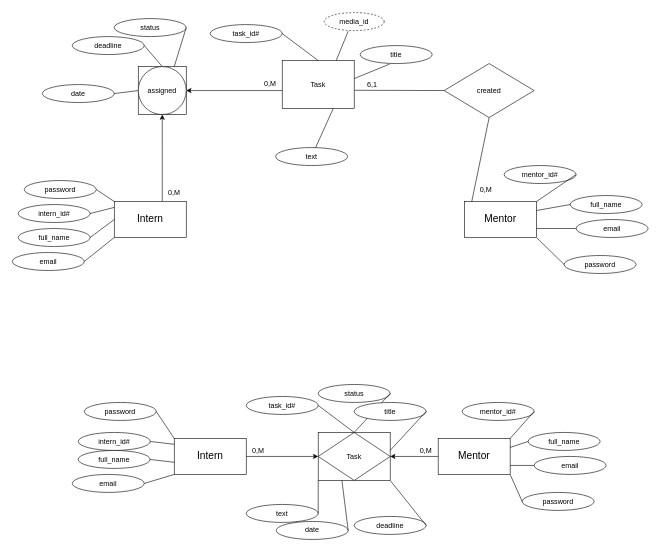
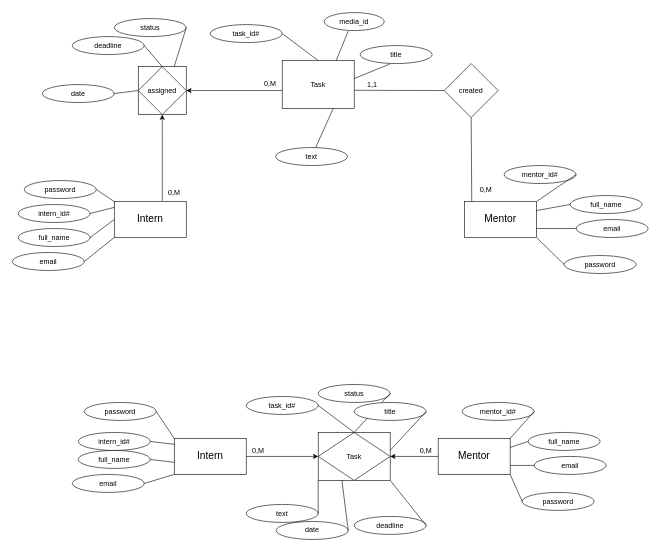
- <mxCell id="80" value="media_id" style="ellipse;whiteSpace=wrap;html=1;dashed=1;" vertex="1" parent="1"><mxGeometry x="540" y="20" width="100" height="30" as="geometry" /></mxCell>
+ <mxCell id="80" value="media_id" style="ellipse;whiteSpace=wrap;html=1;" vertex="1" parent="1"><mxGeometry x="540" y="20" width="100" height="30" as="geometry" /></mxCell>
- <mxCell id="73" value="6,1" style="text;html=1;strokeColor=none;fillColor=none;align=center;verticalAlign=middle;whiteSpace=wrap;rounded=0;" vertex="1" parent="1"><mxGeometry x="600" y="130" width="40" height="20" as="geometry" /></mxCell>
+ <mxCell id="73" value="1,1" style="text;html=1;strokeColor=none;fillColor=none;align=center;verticalAlign=middle;whiteSpace=wrap;rounded=0;" vertex="1" parent="1"><mxGeometry x="600" y="130" width="40" height="20" as="geometry" /></mxCell>
- <mxCell id="75" value="assigned" style="ellipse;whiteSpace=wrap;html=1;" vertex="1" parent="1"><mxGeometry x="230" y="110" width="80" height="80" as="geometry" /></mxCell>
+ <mxCell id="75" value="assigned" style="rhombus;whiteSpace=wrap;html=1;" vertex="1" parent="1"><mxGeometry x="230" y="110" width="80" height="80" as="geometry" /></mxCell>
- <mxCell id="70" value="created" style="rhombus;whiteSpace=wrap;html=1;" vertex="1" parent="1"><mxGeometry x="740" y="105" width="150" height="90" as="geometry" /></mxCell>
+ <mxCell id="70" value="created" style="rhombus;whiteSpace=wrap;html=1;" vertex="1" parent="1"><mxGeometry x="740" y="105" width="90" height="90" as="geometry" /></mxCell>
